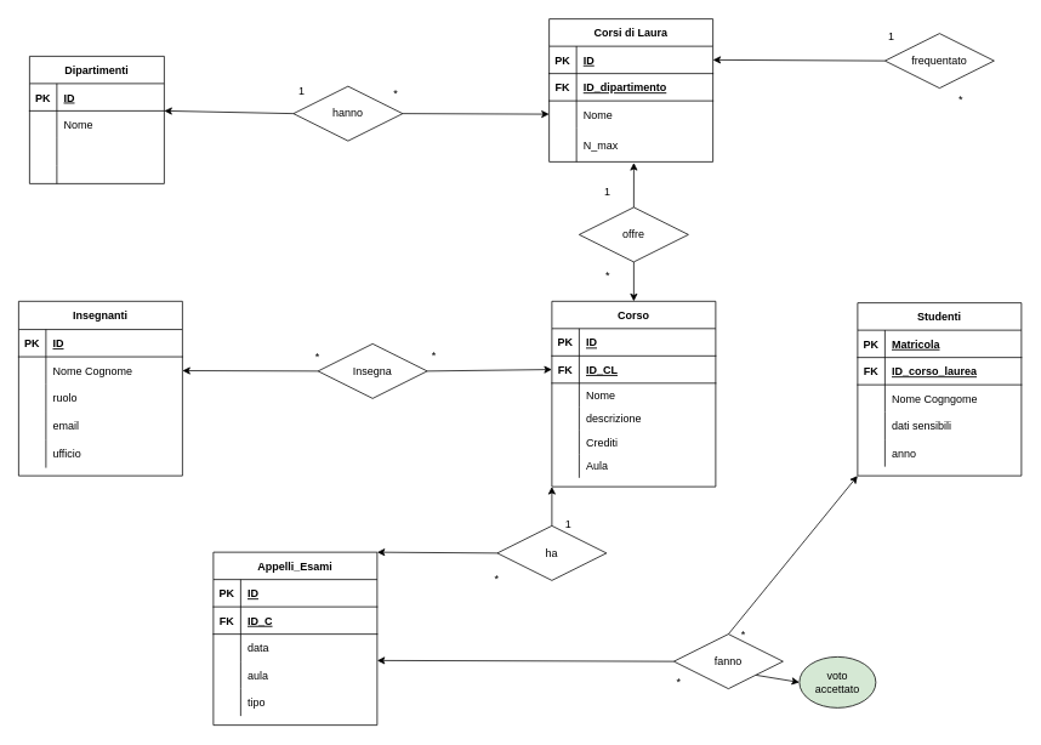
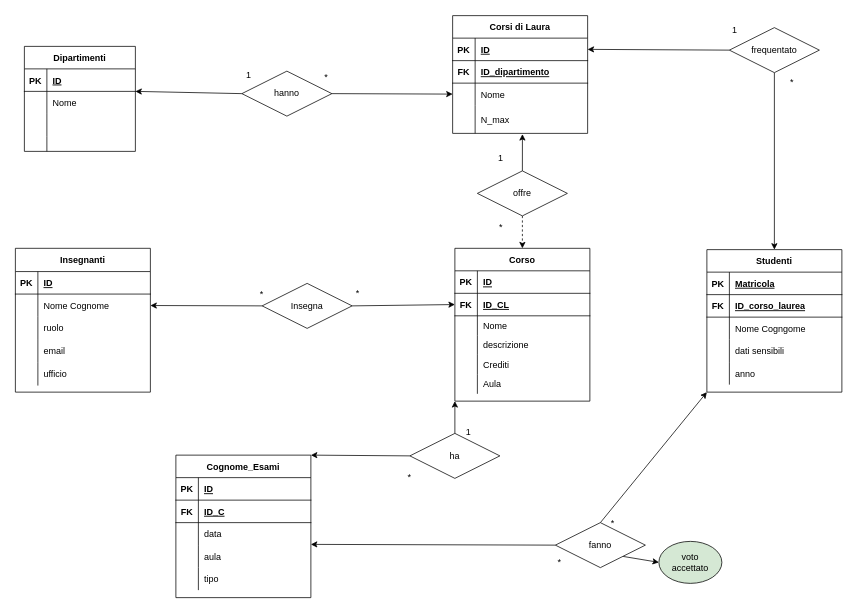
+ <mxCell id="108" style="edgeStyle=none;rounded=0;orthogonalLoop=1;jettySize=auto;html=1;exitX=0.5;exitY=1;exitDx=0;exitDy=0;" edge="1" parent="1" source="109" target="66"><mxGeometry relative="1" as="geometry" /></mxCell>
- <mxCell id="101" style="edgeStyle=orthogonalEdgeStyle;rounded=0;orthogonalLoop=1;jettySize=auto;html=1;exitX=0.5;exitY=1;exitDx=0;exitDy=0;entryX=0.5;entryY=0;entryDx=0;entryDy=0;" edge="1" parent="1" source="103" target="31"><mxGeometry relative="1" as="geometry" /></mxCell>
+ <mxCell id="101" style="edgeStyle=orthogonalEdgeStyle;rounded=0;orthogonalLoop=1;jettySize=auto;html=1;exitX=0.5;exitY=1;exitDx=0;exitDy=0;entryX=0.5;entryY=0;entryDx=0;entryDy=0;dashed=1;" edge="1" parent="1" source="103" target="31"><mxGeometry relative="1" as="geometry" /></mxCell>
- <mxCell id="82" value="Appelli_Esami" style="shape=table;startSize=30;container=1;collapsible=1;childLayout=tableLayout;fixedRows=1;rowLines=0;fontStyle=1;align=center;resizeLast=1;" vertex="1" parent="1"><mxGeometry x="234" y="606" width="180" height="190" as="geometry" /></mxCell>
+ <mxCell id="82" value="Cognome_Esami" style="shape=table;startSize=30;container=1;collapsible=1;childLayout=tableLayout;fixedRows=1;rowLines=0;fontStyle=1;align=center;resizeLast=1;" vertex="1" parent="1"><mxGeometry x="234" y="606" width="180" height="190" as="geometry" /></mxCell>
